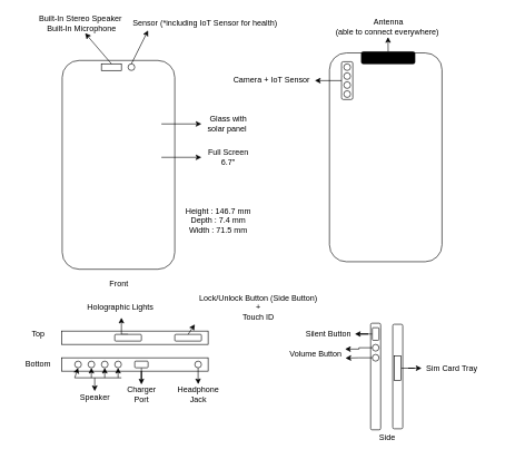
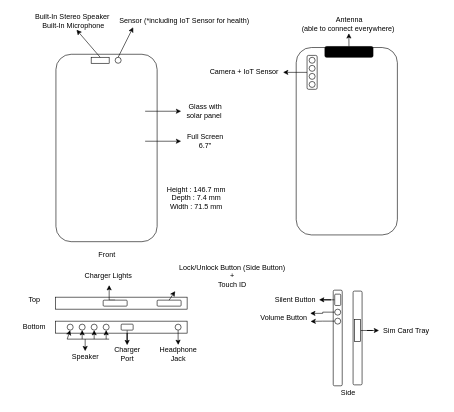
- <mxCell id="67" value="Holographic Lights&amp;nbsp;" style="text;html=1;align=center;verticalAlign=middle;resizable=0;points=[];autosize=1;" vertex="1" parent="1"><mxGeometry x="121" y="450" width="120" height="20" as="geometry" /></mxCell>
+ <mxCell id="67" value="Charger Lights&amp;nbsp;" style="text;html=1;align=center;verticalAlign=middle;resizable=0;points=[];autosize=1;" vertex="1" parent="1"><mxGeometry x="121" y="450" width="120" height="20" as="geometry" /></mxCell>
